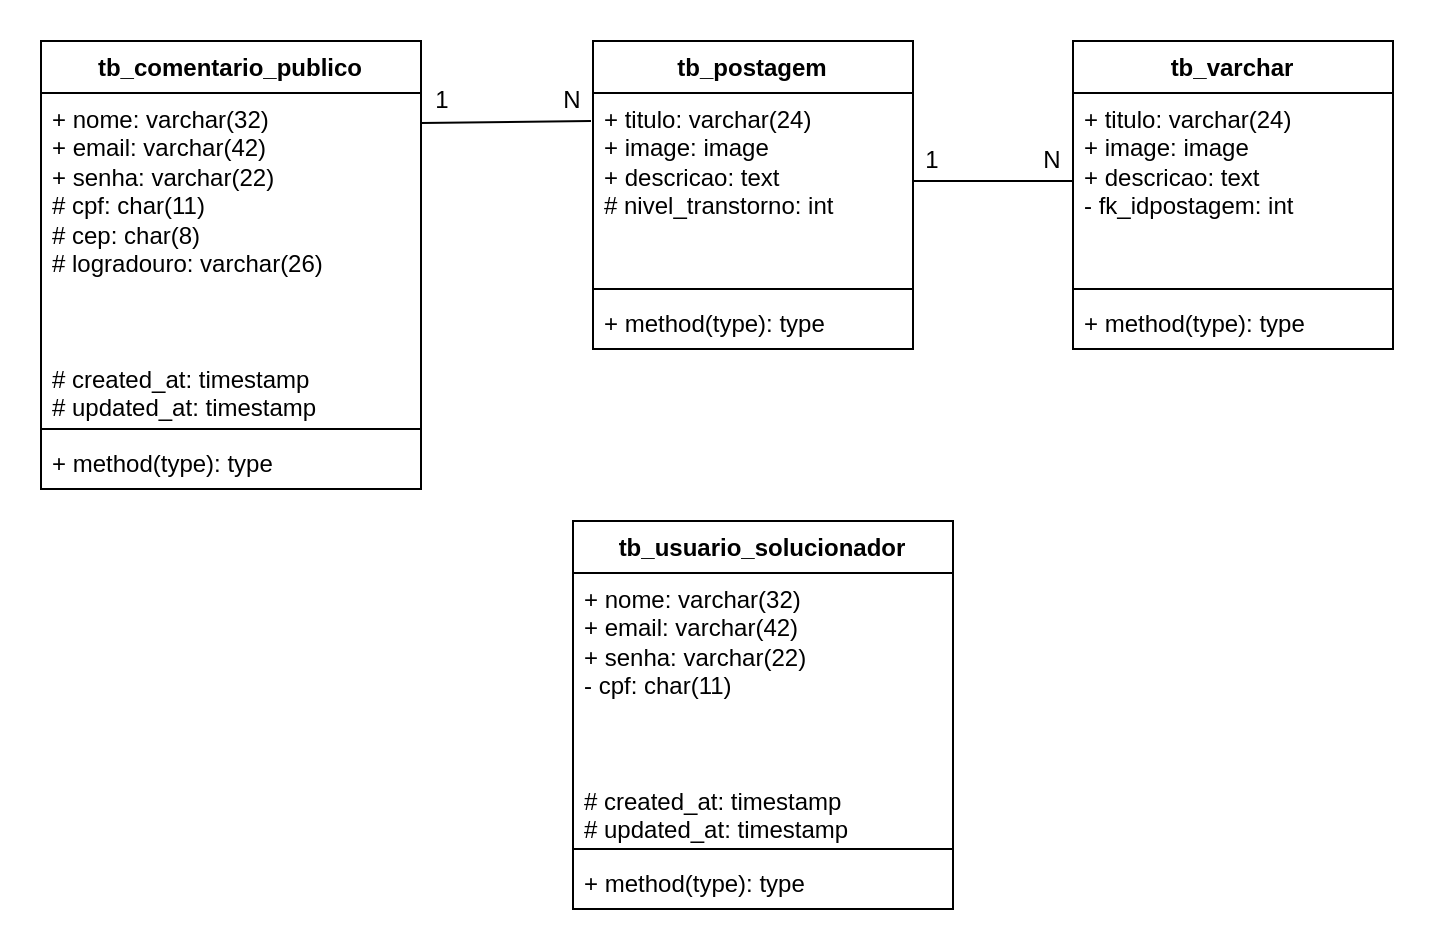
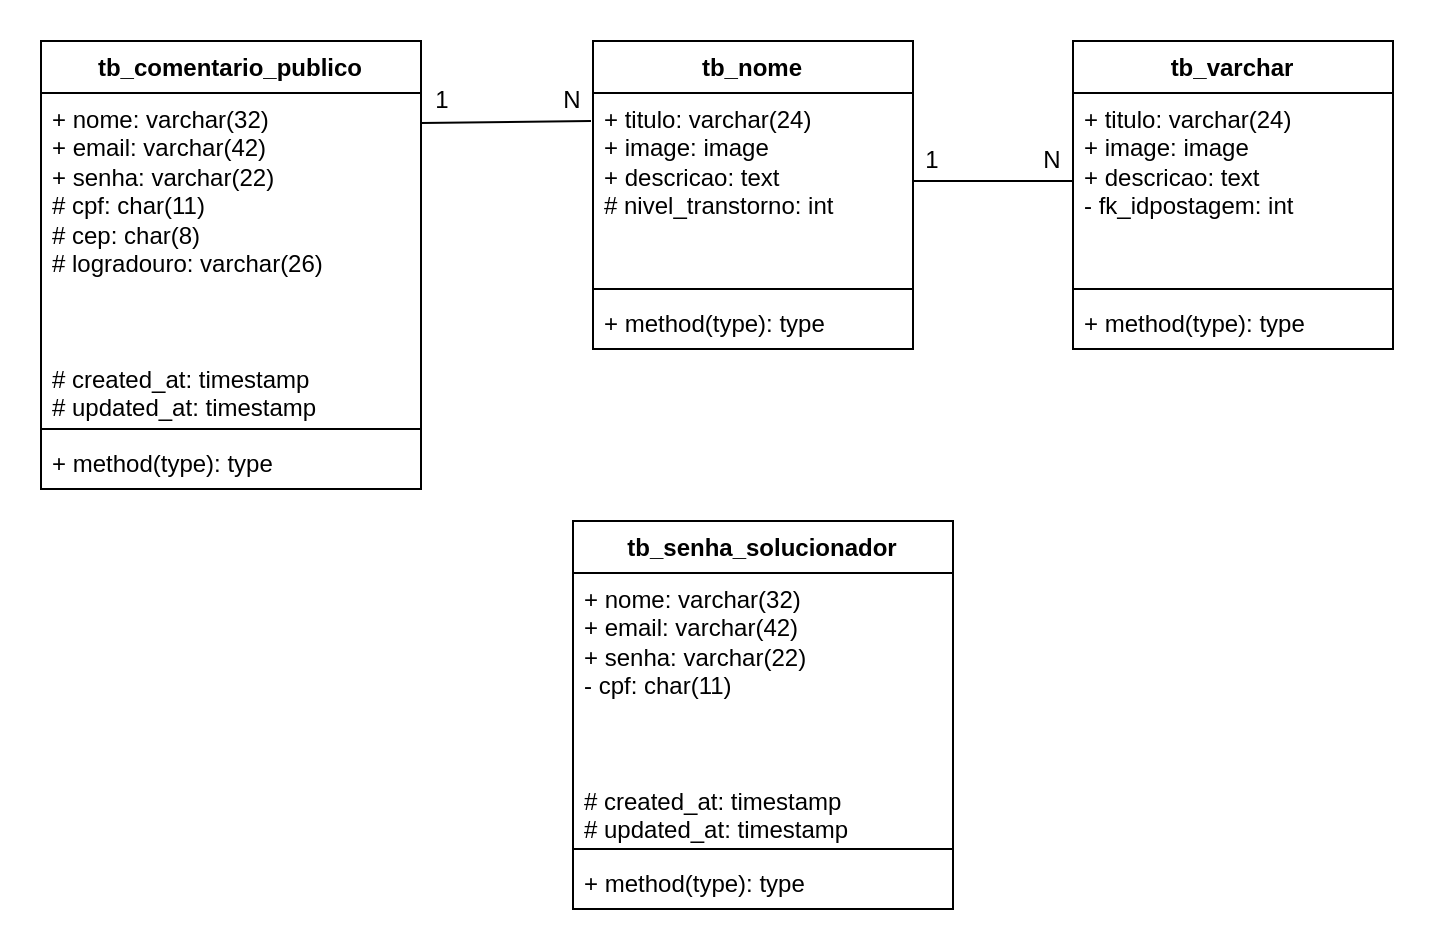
- <mxCell id="10" value="tb_postagem" style="swimlane;fontStyle=1;align=center;verticalAlign=top;childLayout=stackLayout;horizontal=1;startSize=26;horizontalStack=0;resizeParent=1;resizeParentMax=0;resizeLast=0;collapsible=1;marginBottom=0;whiteSpace=wrap;html=1;" parent="1" vertex="1"><mxGeometry x="296" y="20" width="160" height="154" as="geometry" /></mxCell>
+ <mxCell id="10" value="tb_nome" style="swimlane;fontStyle=1;align=center;verticalAlign=top;childLayout=stackLayout;horizontal=1;startSize=26;horizontalStack=0;resizeParent=1;resizeParentMax=0;resizeLast=0;collapsible=1;marginBottom=0;whiteSpace=wrap;html=1;" parent="1" vertex="1"><mxGeometry x="296" y="20" width="160" height="154" as="geometry" /></mxCell>
- <mxCell id="2" value="tb_usuario_solucionador" style="swimlane;fontStyle=1;align=center;verticalAlign=top;childLayout=stackLayout;horizontal=1;startSize=26;horizontalStack=0;resizeParent=1;resizeParentMax=0;resizeLast=0;collapsible=1;marginBottom=0;whiteSpace=wrap;html=1;" parent="1" vertex="1"><mxGeometry x="286" y="260" width="190" height="194" as="geometry" /></mxCell>
+ <mxCell id="2" value="tb_senha_solucionador" style="swimlane;fontStyle=1;align=center;verticalAlign=top;childLayout=stackLayout;horizontal=1;startSize=26;horizontalStack=0;resizeParent=1;resizeParentMax=0;resizeLast=0;collapsible=1;marginBottom=0;whiteSpace=wrap;html=1;" parent="1" vertex="1"><mxGeometry x="286" y="260" width="190" height="194" as="geometry" /></mxCell>
